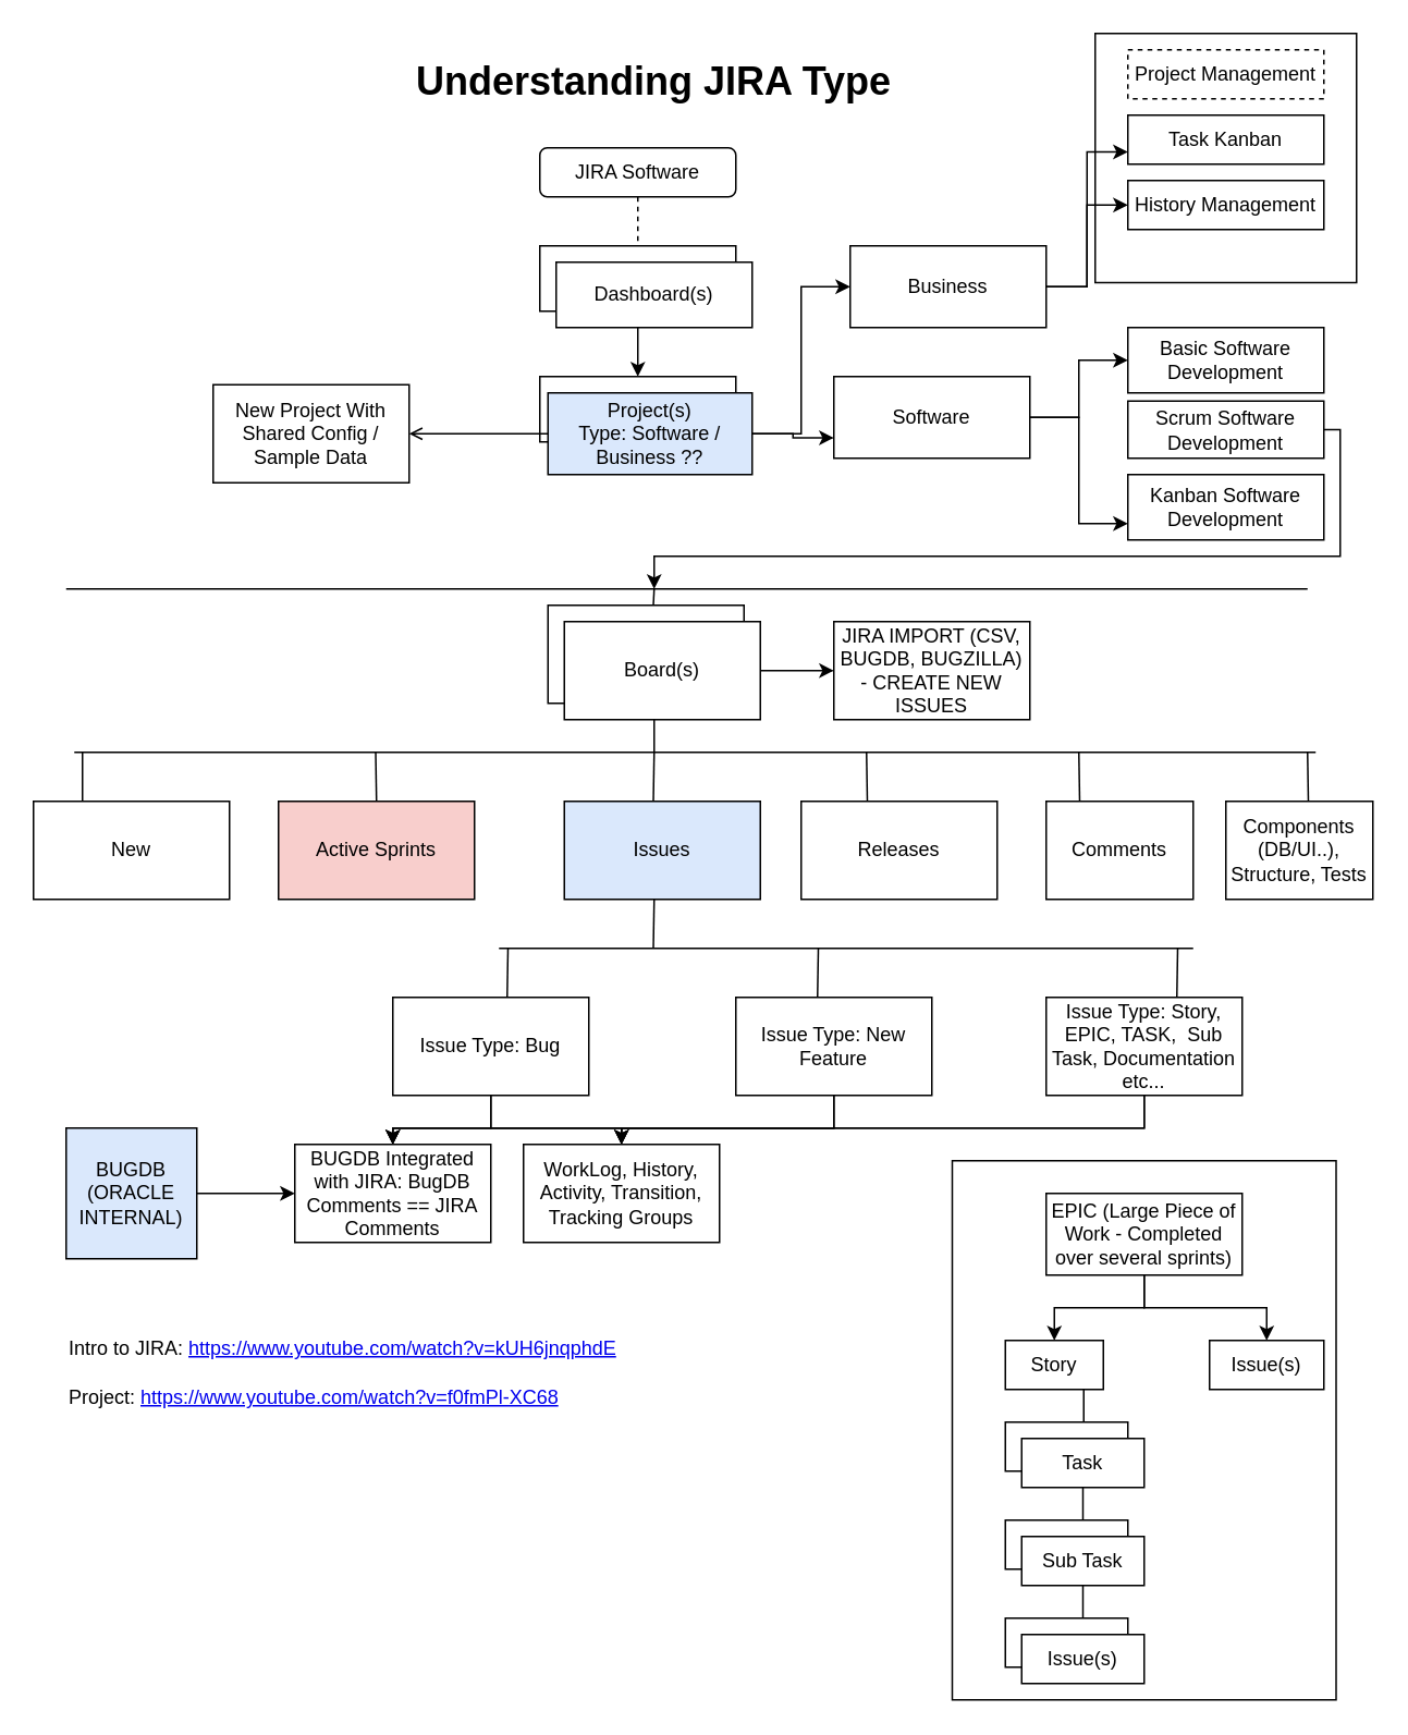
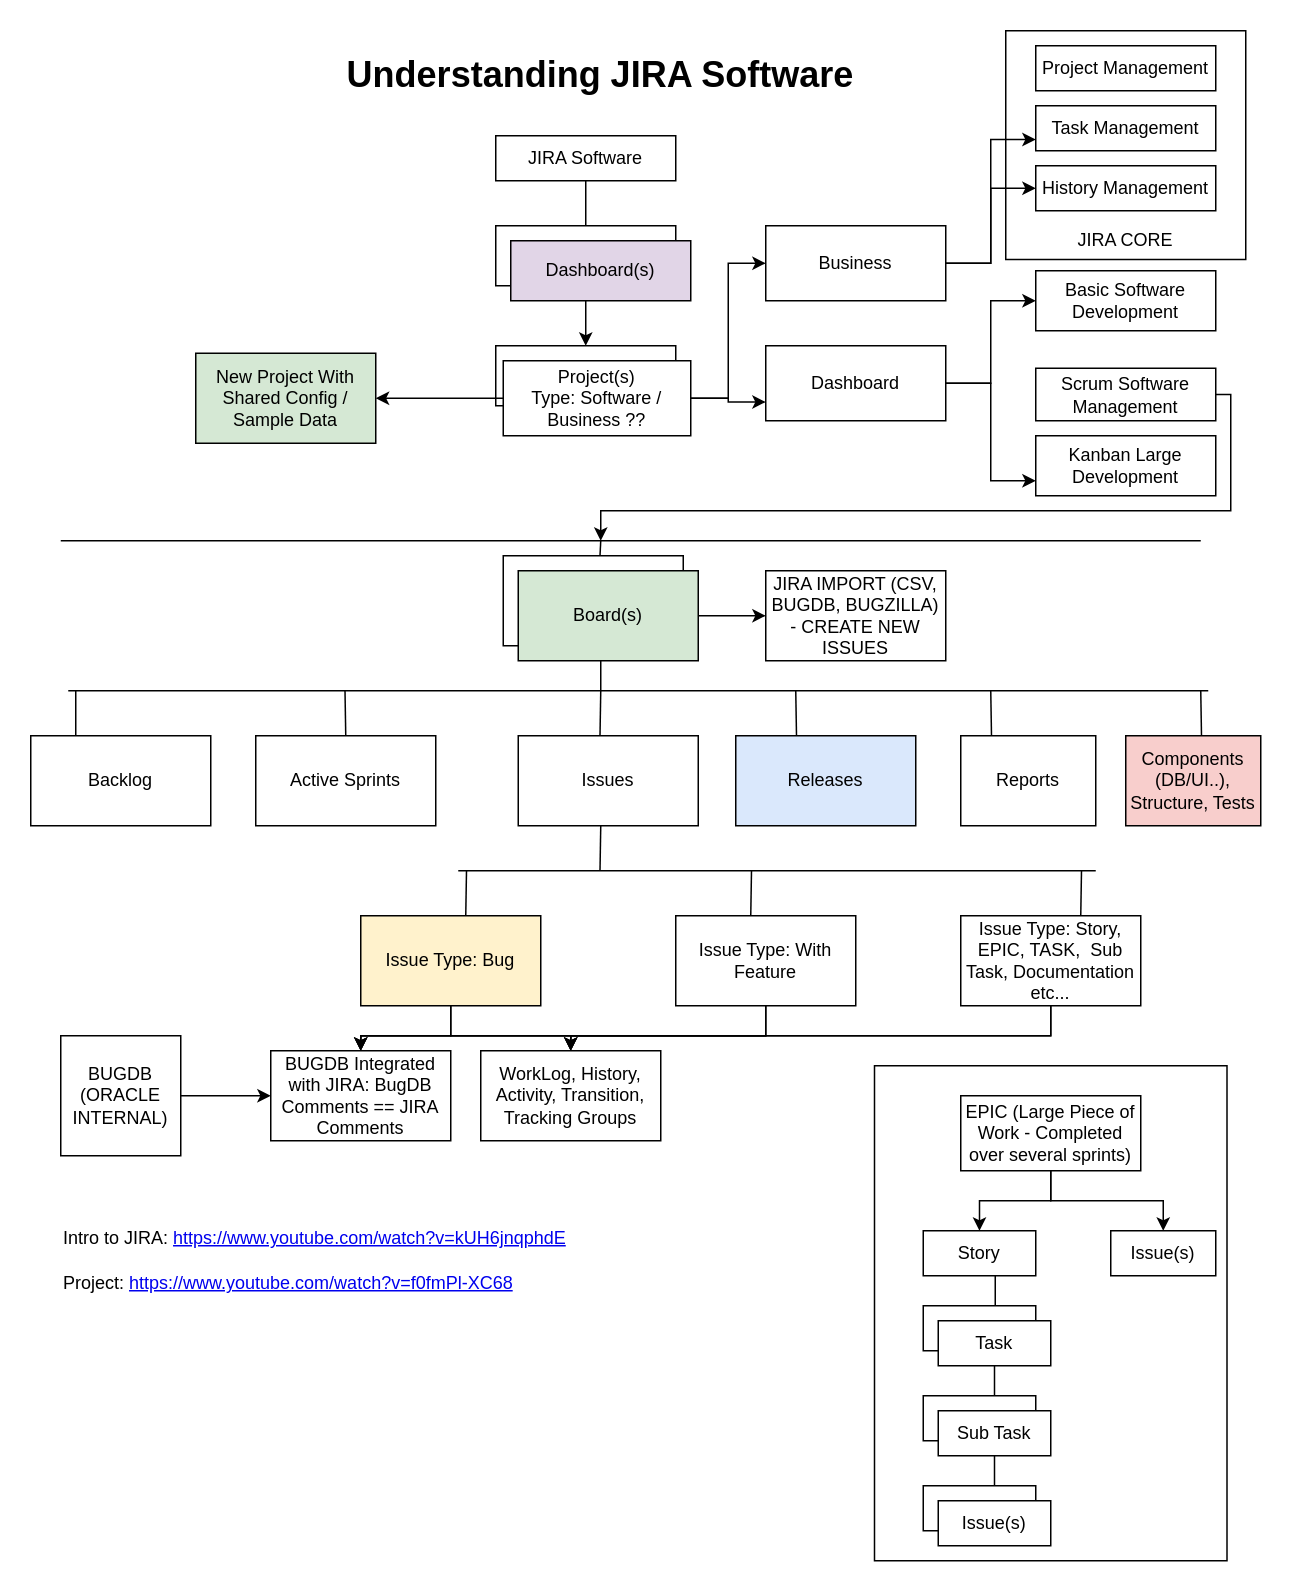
- <mxCell id="62" value="Project Management" style="rounded=0;whiteSpace=wrap;html=1;dashed=1;" parent="1" vertex="1"><mxGeometry x="690" y="30" width="120" height="30" as="geometry" /></mxCell>
+ <mxCell id="62" value="Project Management" style="rounded=0;whiteSpace=wrap;html=1;" parent="1" vertex="1"><mxGeometry x="690" y="30" width="120" height="30" as="geometry" /></mxCell>
- <mxCell id="4" value="&lt;h1&gt;Understanding JIRA Type&lt;/h1&gt;" style="text;html=1;strokeColor=none;fillColor=none;align=center;verticalAlign=middle;whiteSpace=wrap;rounded=0;" parent="1" vertex="1"><mxGeometry x="190" y="20" width="420" height="60" as="geometry" /></mxCell>
+ <mxCell id="4" value="&lt;h1&gt;Understanding JIRA Software&lt;/h1&gt;" style="text;html=1;strokeColor=none;fillColor=none;align=center;verticalAlign=middle;whiteSpace=wrap;rounded=0;" parent="1" vertex="1"><mxGeometry x="190" y="20" width="420" height="60" as="geometry" /></mxCell>
- <mxCell id="63" value="Task Kanban" style="rounded=0;whiteSpace=wrap;html=1;" parent="1" vertex="1"><mxGeometry x="690" y="70" width="120" height="30" as="geometry" /></mxCell>
+ <mxCell id="63" value="Task Management" style="rounded=0;whiteSpace=wrap;html=1;" parent="1" vertex="1"><mxGeometry x="690" y="70" width="120" height="30" as="geometry" /></mxCell>
- <mxCell id="6" value="JIRA Software" style="rounded=1;whiteSpace=wrap;html=1;" parent="1" vertex="1"><mxGeometry x="330" y="90" width="120" height="30" as="geometry" /></mxCell>
+ <mxCell id="6" value="JIRA Software" style="whiteSpace=wrap;html=1;rounded=0;" parent="1" vertex="1"><mxGeometry x="330" y="90" width="120" height="30" as="geometry" /></mxCell>
- <mxCell id="5" value="" style="edgeStyle=orthogonalEdgeStyle;rounded=0;orthogonalLoop=1;jettySize=auto;html=1;dashed=1;" parent="1" source="6" target="9" edge="1"><mxGeometry relative="1" as="geometry"><Array as="points"><mxPoint x="390" y="160" /><mxPoint x="390" y="160" /></Array></mxGeometry></mxCell>
+ <mxCell id="5" value="" style="edgeStyle=orthogonalEdgeStyle;rounded=0;orthogonalLoop=1;jettySize=auto;html=1;" parent="1" source="6" target="9" edge="1"><mxGeometry relative="1" as="geometry"><Array as="points"><mxPoint x="390" y="160" /><mxPoint x="390" y="160" /></Array></mxGeometry></mxCell>
+ <mxCell id="66" value="JIRA CORE" style="text;html=1;strokeColor=none;fillColor=none;align=center;verticalAlign=middle;whiteSpace=wrap;rounded=0;" parent="1" vertex="1"><mxGeometry x="715" y="150" width="70" height="20" as="geometry" /></mxCell>
- <mxCell id="55" value="Business" style="rounded=0;whiteSpace=wrap;html=1;" parent="1" vertex="1"><mxGeometry x="520" y="150" width="120" height="50" as="geometry" /></mxCell>
+ <mxCell id="55" value="Business" style="rounded=0;whiteSpace=wrap;html=1;" parent="1" vertex="1"><mxGeometry x="510" y="150" width="120" height="50" as="geometry" /></mxCell>
- <mxCell id="9" value="Dashboard(s)" style="rounded=0;whiteSpace=wrap;html=1;" parent="1" vertex="1"><mxGeometry x="340" y="160" width="120" height="40" as="geometry" /></mxCell>
+ <mxCell id="9" value="Dashboard(s)" style="rounded=0;whiteSpace=wrap;html=1;fillColor=#e1d5e7;" parent="1" vertex="1"><mxGeometry x="340" y="160" width="120" height="40" as="geometry" /></mxCell>
- <mxCell id="61" value="Basic Software Development" style="rounded=0;whiteSpace=wrap;html=1;" parent="1" vertex="1"><mxGeometry x="690" y="200" width="120" height="40" as="geometry" /></mxCell>
+ <mxCell id="61" value="Basic Software Development" style="rounded=0;whiteSpace=wrap;html=1;" parent="1" vertex="1"><mxGeometry x="690" y="180" width="120" height="40" as="geometry" /></mxCell>
- <mxCell id="58" value="Software" style="rounded=0;whiteSpace=wrap;html=1;" parent="1" vertex="1"><mxGeometry x="510" y="230" width="120" height="50" as="geometry" /></mxCell>
+ <mxCell id="58" value="Dashboard" style="rounded=0;whiteSpace=wrap;html=1;" parent="1" vertex="1"><mxGeometry x="510" y="230" width="120" height="50" as="geometry" /></mxCell>
- <mxCell id="60" value="Scrum Software Development" style="rounded=0;whiteSpace=wrap;html=1;" parent="1" vertex="1"><mxGeometry x="690" y="245" width="120" height="35" as="geometry" /></mxCell>
+ <mxCell id="60" value="Scrum Software Management" style="rounded=0;whiteSpace=wrap;html=1;" parent="1" vertex="1"><mxGeometry x="690" y="245" width="120" height="35" as="geometry" /></mxCell>
- <mxCell id="67" value="New Project With Shared Config / Sample Data" style="rounded=0;whiteSpace=wrap;html=1;" parent="1" vertex="1"><mxGeometry x="130" y="235" width="120" height="60" as="geometry" /></mxCell>
+ <mxCell id="67" value="New Project With Shared Config / Sample Data" style="rounded=0;whiteSpace=wrap;html=1;fillColor=#d5e8d4;" parent="1" vertex="1"><mxGeometry x="130" y="235" width="120" height="60" as="geometry" /></mxCell>
- <mxCell id="13" style="edgeStyle=orthogonalEdgeStyle;rounded=0;orthogonalLoop=1;jettySize=auto;html=1;entryX=1;entryY=0.5;entryDx=0;entryDy=0;endArrow=open;" parent="1" source="14" target="67" edge="1"><mxGeometry relative="1" as="geometry" /></mxCell>
+ <mxCell id="13" style="edgeStyle=orthogonalEdgeStyle;rounded=0;orthogonalLoop=1;jettySize=auto;html=1;entryX=1;entryY=0.5;entryDx=0;entryDy=0;" parent="1" source="14" target="67" edge="1"><mxGeometry relative="1" as="geometry" /></mxCell>
- <mxCell id="14" value="Project(s)&lt;br&gt;Type: Software / Business ??" style="rounded=0;whiteSpace=wrap;html=1;fillColor=#dae8fc;" parent="1" vertex="1"><mxGeometry x="335" y="240" width="125" height="50" as="geometry" /></mxCell>
+ <mxCell id="14" value="Project(s)&lt;br&gt;Type: Software / Business ??" style="rounded=0;whiteSpace=wrap;html=1;" parent="1" vertex="1"><mxGeometry x="335" y="240" width="125" height="50" as="geometry" /></mxCell>
- <mxCell id="65" value="Kanban Software Development" style="rounded=0;whiteSpace=wrap;html=1;" parent="1" vertex="1"><mxGeometry x="690" y="290" width="120" height="40" as="geometry" /></mxCell>
+ <mxCell id="65" value="Kanban Large Development" style="rounded=0;whiteSpace=wrap;html=1;" parent="1" vertex="1"><mxGeometry x="690" y="290" width="120" height="40" as="geometry" /></mxCell>
- <mxCell id="18" value="Board(s)" style="rounded=0;whiteSpace=wrap;html=1;" parent="1" vertex="1"><mxGeometry x="345" y="380" width="120" height="60" as="geometry" /></mxCell>
+ <mxCell id="18" value="Board(s)" style="rounded=0;whiteSpace=wrap;html=1;fillColor=#d5e8d4;" parent="1" vertex="1"><mxGeometry x="345" y="380" width="120" height="60" as="geometry" /></mxCell>
- <mxCell id="22" value="New" style="rounded=0;whiteSpace=wrap;html=1;" parent="1" vertex="1"><mxGeometry x="20" y="490" width="120" height="60" as="geometry" /></mxCell>
+ <mxCell id="22" value="Backlog" style="rounded=0;whiteSpace=wrap;html=1;" parent="1" vertex="1"><mxGeometry x="20" y="490" width="120" height="60" as="geometry" /></mxCell>
- <mxCell id="23" value="Active Sprints" style="rounded=0;whiteSpace=wrap;html=1;fillColor=#f8cecc;" parent="1" vertex="1"><mxGeometry x="170" y="490" width="120" height="60" as="geometry" /></mxCell>
+ <mxCell id="23" value="Active Sprints" style="rounded=0;whiteSpace=wrap;html=1;" parent="1" vertex="1"><mxGeometry x="170" y="490" width="120" height="60" as="geometry" /></mxCell>
- <mxCell id="26" value="Issues" style="rounded=0;whiteSpace=wrap;html=1;fillColor=#dae8fc;" parent="1" vertex="1"><mxGeometry x="345" y="490" width="120" height="60" as="geometry" /></mxCell>
+ <mxCell id="26" value="Issues" style="rounded=0;whiteSpace=wrap;html=1;" parent="1" vertex="1"><mxGeometry x="345" y="490" width="120" height="60" as="geometry" /></mxCell>
- <mxCell id="24" value="Releases" style="rounded=0;whiteSpace=wrap;html=1;" parent="1" vertex="1"><mxGeometry x="490" y="490" width="120" height="60" as="geometry" /></mxCell>
+ <mxCell id="24" value="Releases" style="rounded=0;whiteSpace=wrap;html=1;fillColor=#dae8fc;" parent="1" vertex="1"><mxGeometry x="490" y="490" width="120" height="60" as="geometry" /></mxCell>
- <mxCell id="25" value="Comments" style="rounded=0;whiteSpace=wrap;html=1;" parent="1" vertex="1"><mxGeometry x="640" y="490" width="90" height="60" as="geometry" /></mxCell>
+ <mxCell id="25" value="Reports" style="rounded=0;whiteSpace=wrap;html=1;" parent="1" vertex="1"><mxGeometry x="640" y="490" width="90" height="60" as="geometry" /></mxCell>
- <mxCell id="46" value="Components (DB/UI..), Structure, Tests" style="rounded=0;whiteSpace=wrap;html=1;" parent="1" vertex="1"><mxGeometry x="750" y="490" width="90" height="60" as="geometry" /></mxCell>
+ <mxCell id="46" value="Components (DB/UI..), Structure, Tests" style="rounded=0;whiteSpace=wrap;html=1;fillColor=#f8cecc;" parent="1" vertex="1"><mxGeometry x="750" y="490" width="90" height="60" as="geometry" /></mxCell>
- <mxCell id="36" value="Issue Type: Bug" style="rounded=0;whiteSpace=wrap;html=1;" parent="1" vertex="1"><mxGeometry x="240" y="610" width="120" height="60" as="geometry" /></mxCell>
+ <mxCell id="36" value="Issue Type: Bug" style="rounded=0;whiteSpace=wrap;html=1;fillColor=#fff2cc;" parent="1" vertex="1"><mxGeometry x="240" y="610" width="120" height="60" as="geometry" /></mxCell>
- <mxCell id="40" value="Issue Type:&amp;nbsp;New Feature" style="rounded=0;whiteSpace=wrap;html=1;" parent="1" vertex="1"><mxGeometry x="450" y="610" width="120" height="60" as="geometry" /></mxCell>
+ <mxCell id="40" value="Issue Type:&amp;nbsp;With Feature" style="rounded=0;whiteSpace=wrap;html=1;" parent="1" vertex="1"><mxGeometry x="450" y="610" width="120" height="60" as="geometry" /></mxCell>
- <mxCell id="49" value="BUGDB (ORACLE INTERNAL)" style="whiteSpace=wrap;html=1;aspect=fixed;fillColor=#dae8fc;" parent="1" vertex="1"><mxGeometry x="40" y="690" width="80" height="80" as="geometry" /></mxCell>
+ <mxCell id="49" value="BUGDB (ORACLE INTERNAL)" style="whiteSpace=wrap;html=1;aspect=fixed;" parent="1" vertex="1"><mxGeometry x="40" y="690" width="80" height="80" as="geometry" /></mxCell>
- <mxCell id="74" value="Story" style="rounded=0;whiteSpace=wrap;html=1;" parent="1" vertex="1"><mxGeometry x="615" y="820" width="60" height="30" as="geometry" /></mxCell>
+ <mxCell id="74" value="Story" style="rounded=0;whiteSpace=wrap;html=1;" parent="1" vertex="1"><mxGeometry x="615" y="820" width="75" height="30" as="geometry" /></mxCell>
